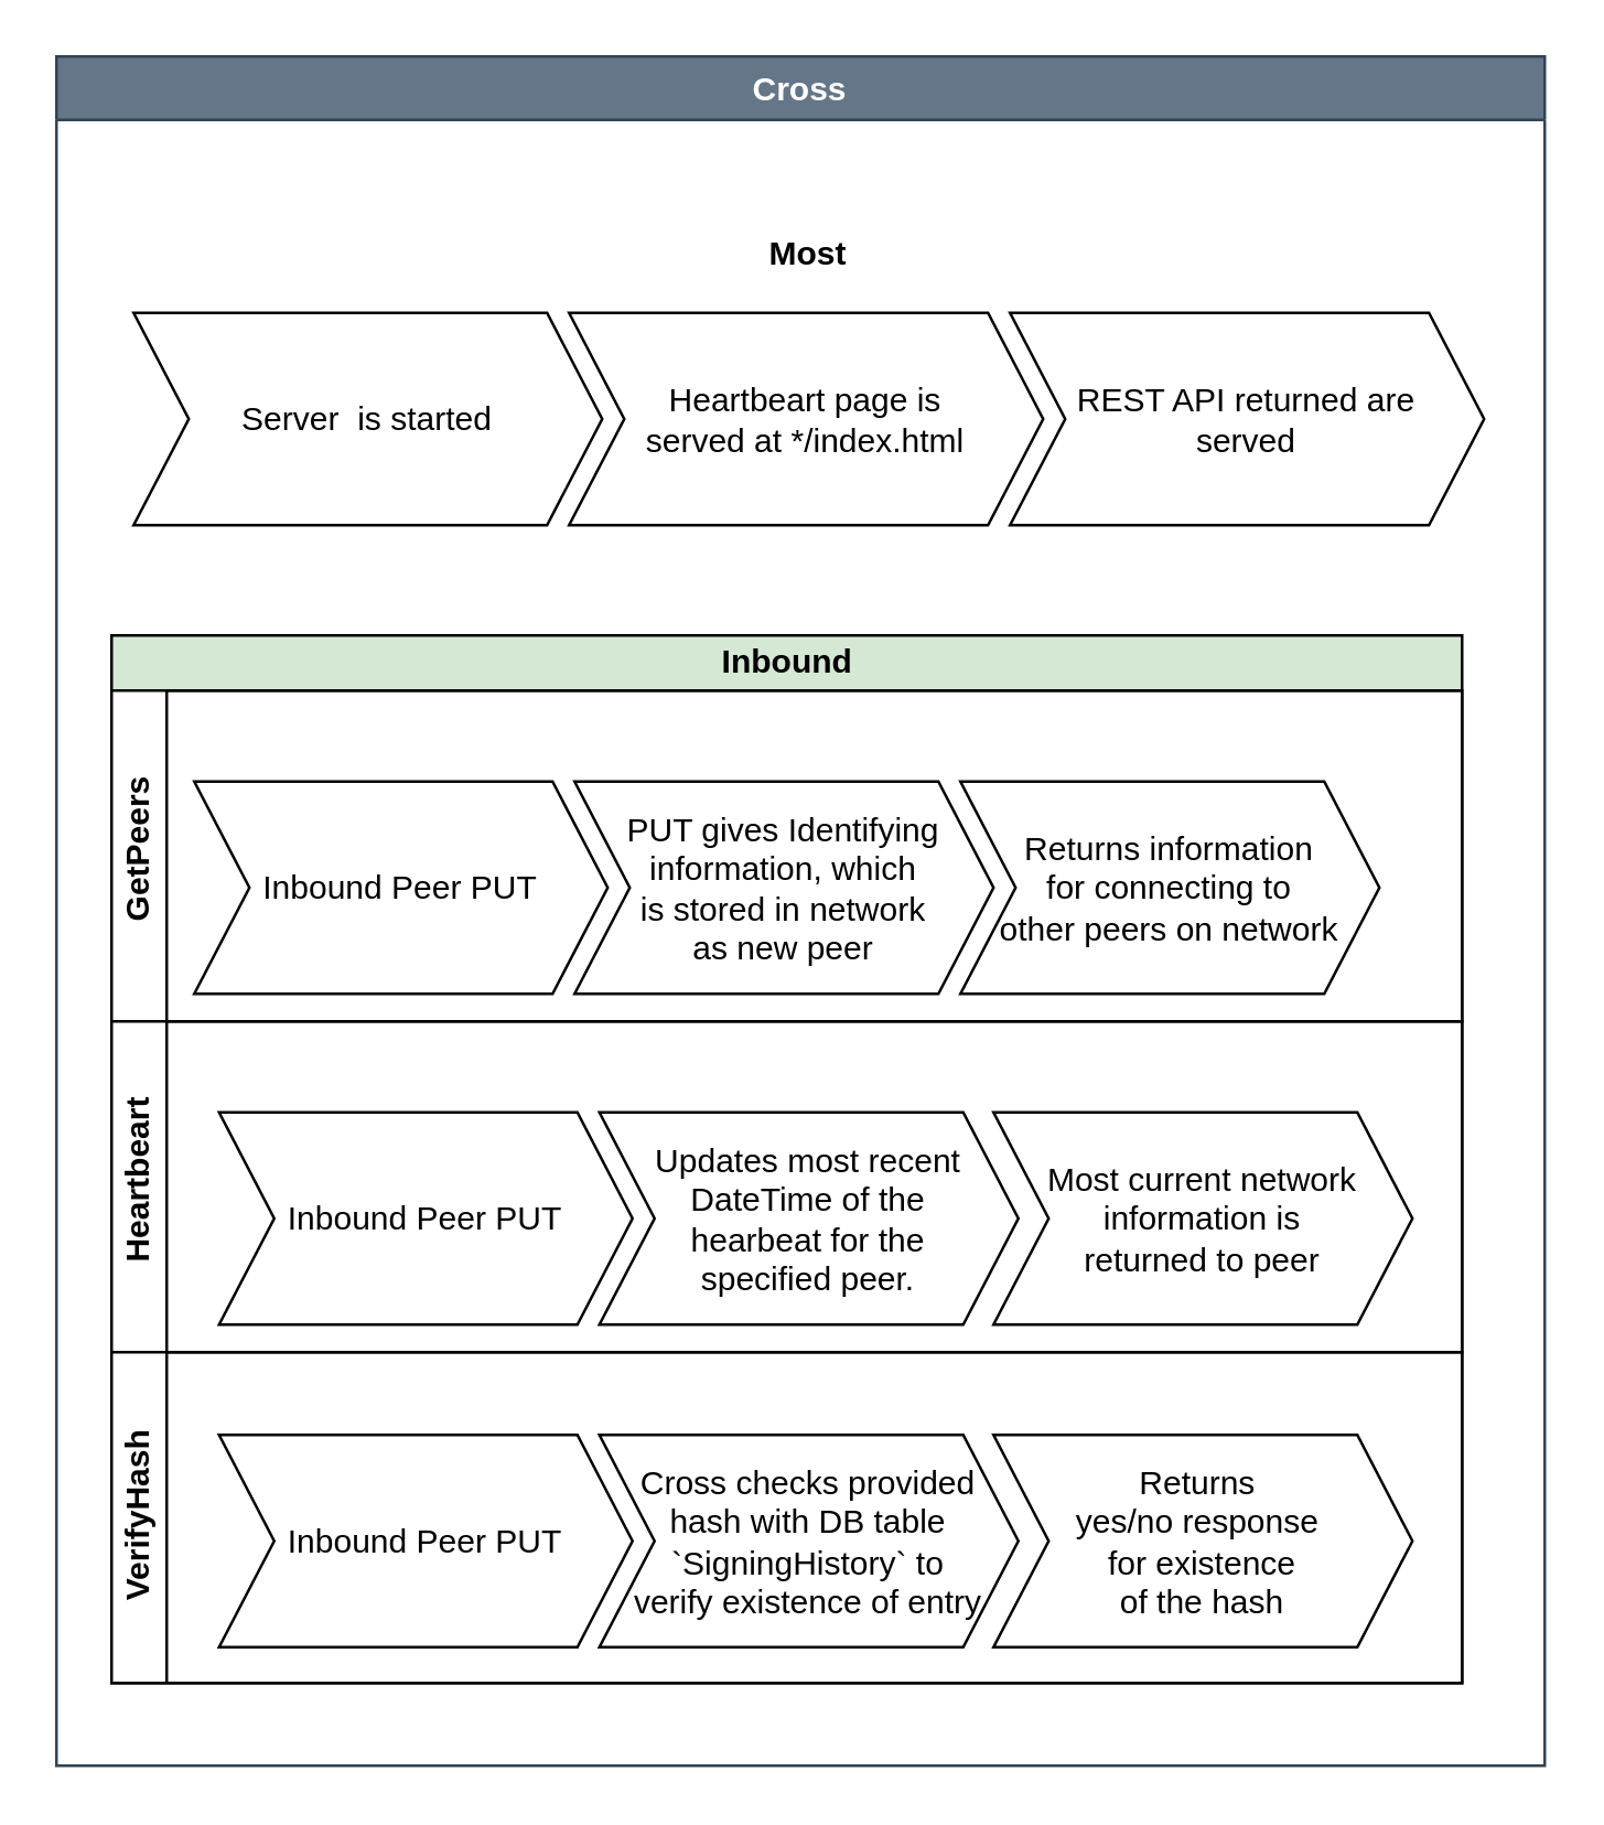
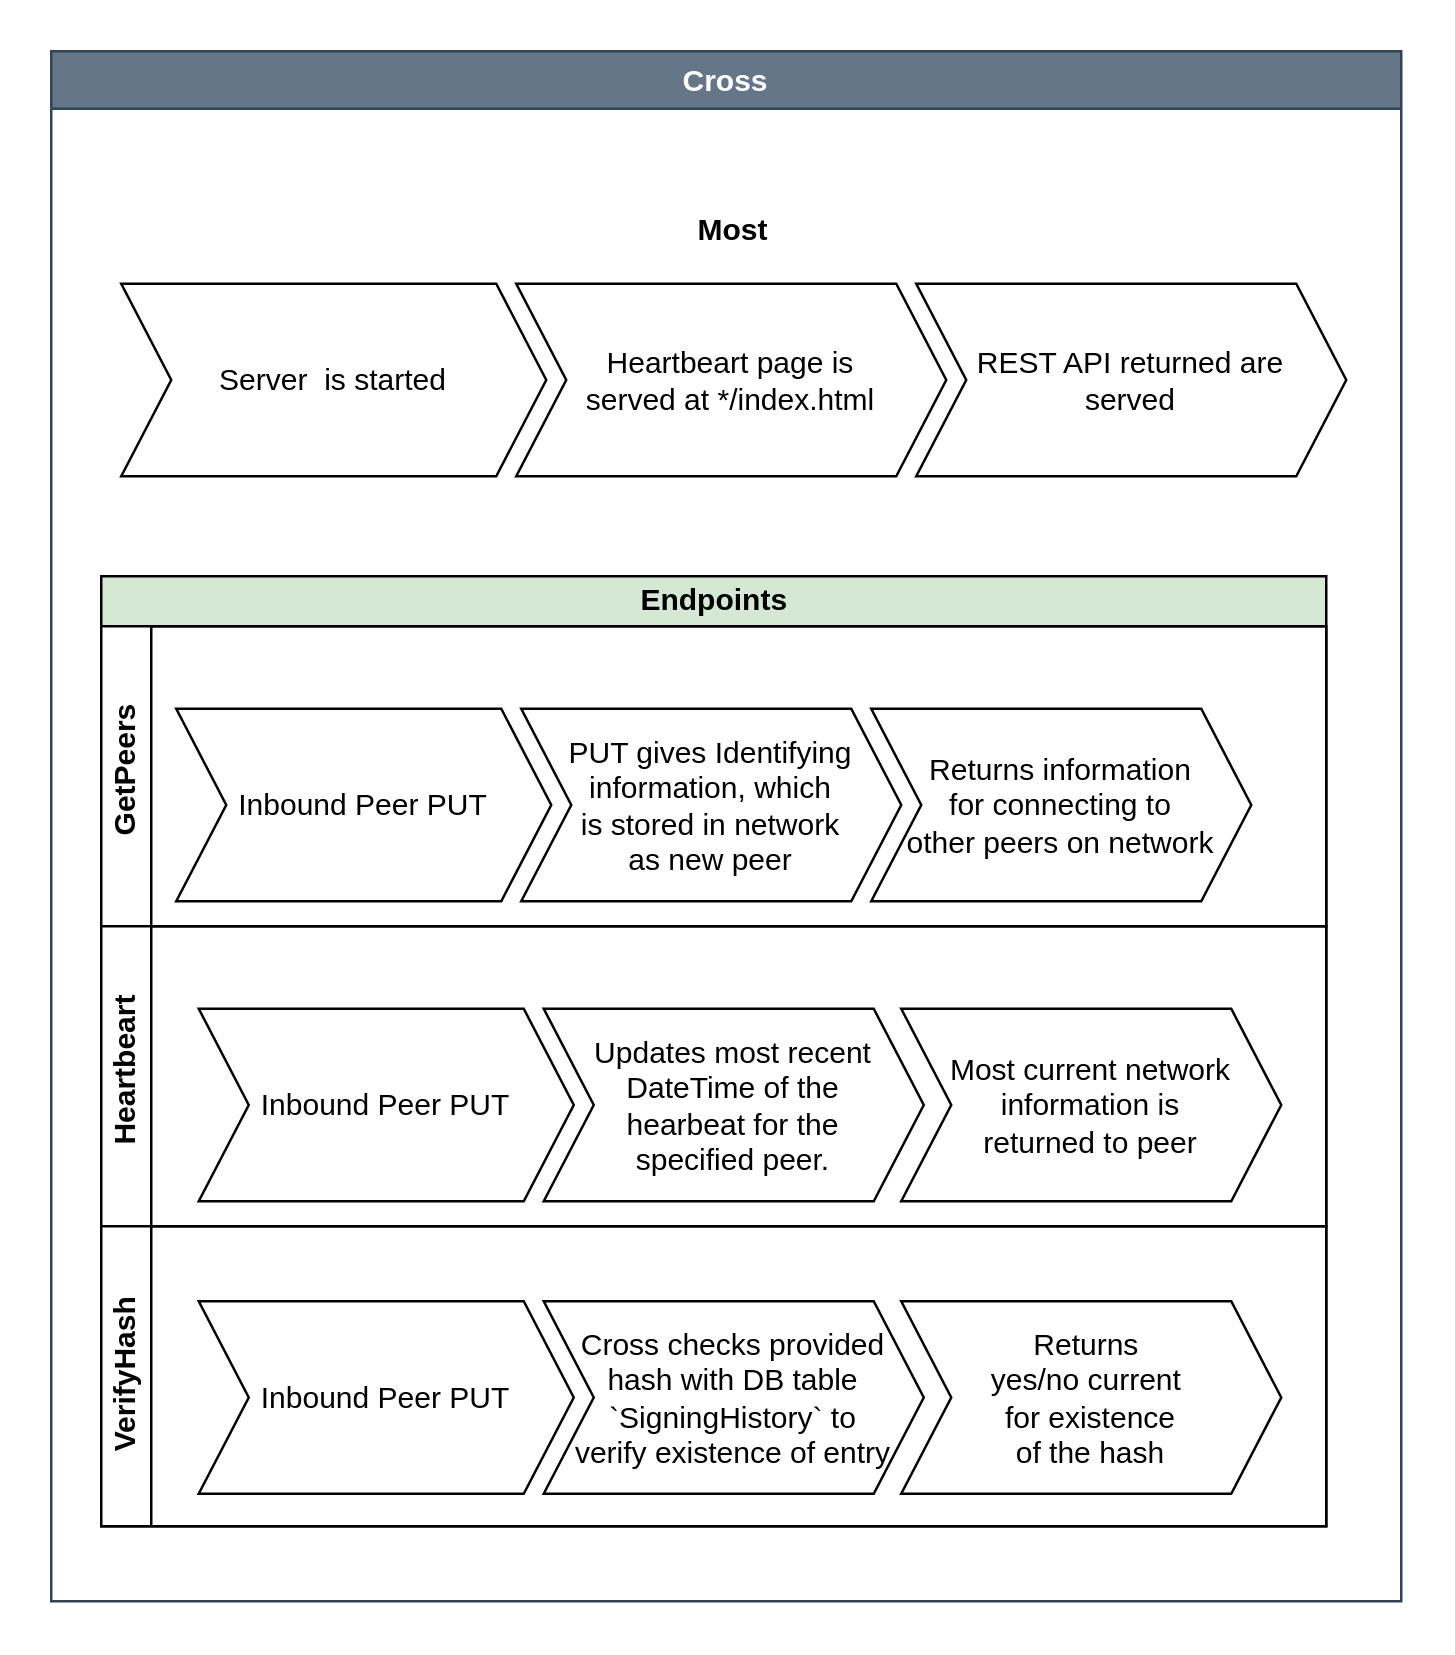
- <mxCell id="3" value="Inbound" style="swimlane;childLayout=stackLayout;resizeParent=1;resizeParentMax=0;horizontal=1;startSize=20;horizontalStack=0;html=1;fillColor=#d5e8d4;strokeColor=#000000;" vertex="1" parent="2"><mxGeometry x="20" y="210" width="490" height="380" as="geometry" /></mxCell>
+ <mxCell id="3" value="Endpoints" style="swimlane;childLayout=stackLayout;resizeParent=1;resizeParentMax=0;horizontal=1;startSize=20;horizontalStack=0;html=1;fillColor=#d5e8d4;strokeColor=#000000;" vertex="1" parent="2"><mxGeometry x="20" y="210" width="490" height="380" as="geometry" /></mxCell>
- <mxCell id="17" value="&lt;div&gt;Returns&amp;nbsp;&lt;/div&gt;&lt;div&gt;yes/no response&amp;nbsp;&lt;/div&gt;&lt;div&gt;for existence&lt;/div&gt;&lt;div&gt;of the hash&lt;/div&gt;" style="shape=step;perimeter=stepPerimeter;fixedSize=1;points=[];whiteSpace=wrap;html=1;" vertex="1" parent="14"><mxGeometry x="320" y="30" width="152" height="77" as="geometry" /></mxCell>
+ <mxCell id="17" value="&lt;div&gt;Returns&amp;nbsp;&lt;/div&gt;&lt;div&gt;yes/no current&amp;nbsp;&lt;/div&gt;&lt;div&gt;for existence&lt;/div&gt;&lt;div&gt;of the hash&lt;/div&gt;" style="shape=step;perimeter=stepPerimeter;fixedSize=1;points=[];whiteSpace=wrap;html=1;" vertex="1" parent="14"><mxGeometry x="320" y="30" width="152" height="77" as="geometry" /></mxCell>
